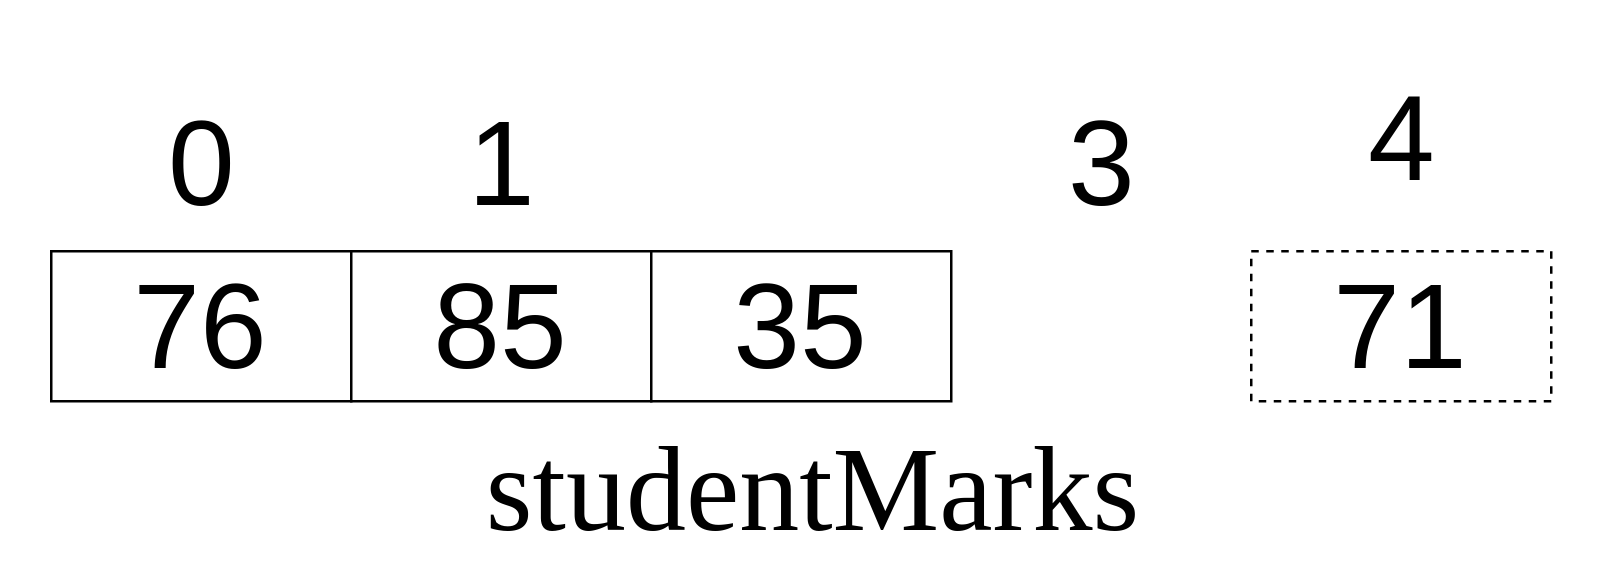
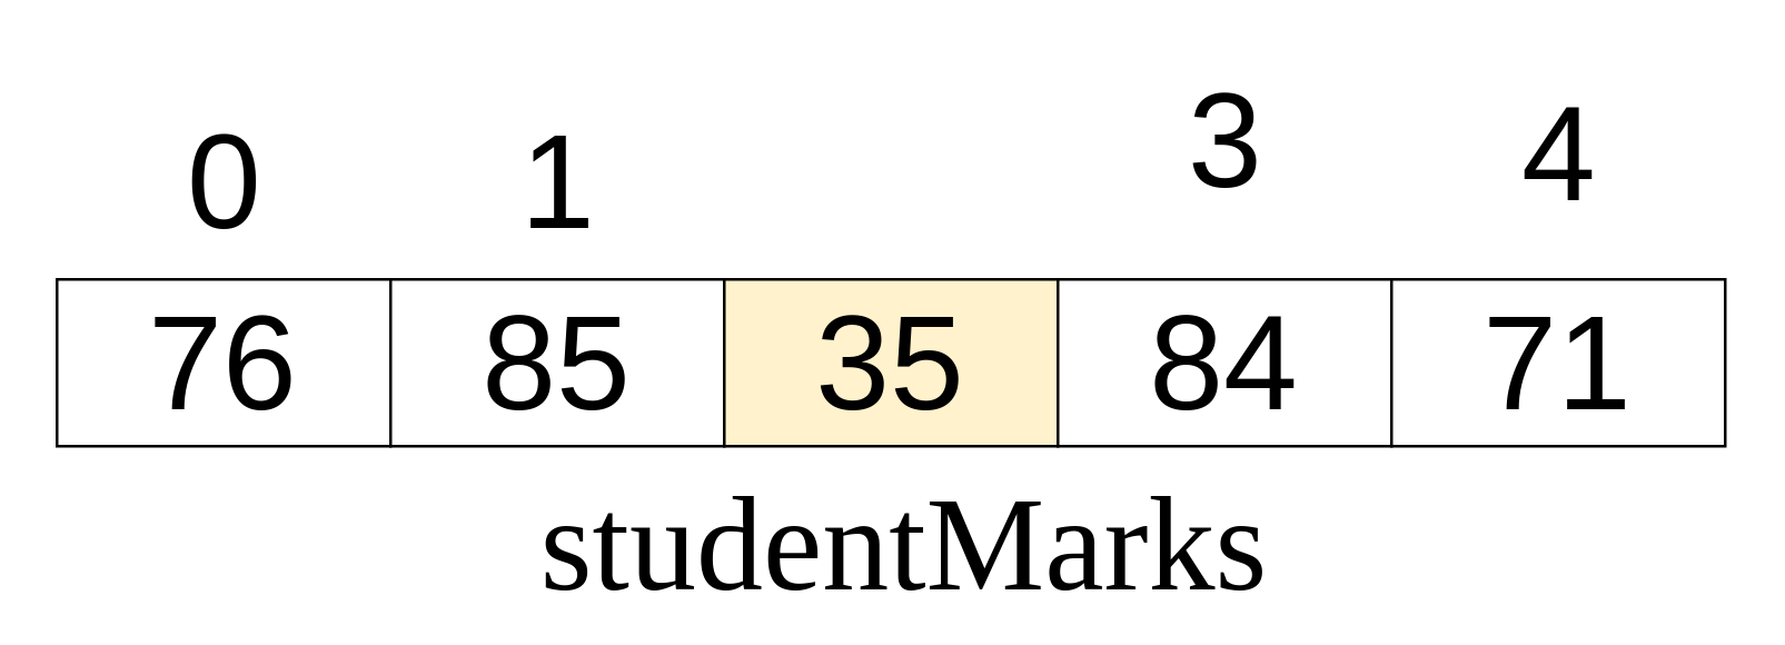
- <mxCell id="9" value="3" style="text;html=1;align=center;verticalAlign=middle;resizable=0;points=[];autosize=1;strokeColor=none;fillColor=none;fontSize=48;fontFamily=Helvetica;" vertex="1" parent="1"><mxGeometry x="415" y="30" width="50" height="70" as="geometry" /></mxCell>
+ <mxCell id="9" value="3" style="text;html=1;align=center;verticalAlign=middle;resizable=0;points=[];autosize=1;strokeColor=none;fillColor=none;fontSize=48;fontFamily=Helvetica;" vertex="1" parent="1"><mxGeometry x="415" y="15" width="50" height="70" as="geometry" /></mxCell>
- <mxCell id="4" value="&lt;font style=&quot;font-size: 48px;&quot;&gt;35&lt;/font&gt;" style="rounded=0;whiteSpace=wrap;html=1;" vertex="1" parent="1"><mxGeometry x="260" y="100" width="120" height="60" as="geometry" /></mxCell>
+ <mxCell id="4" value="&lt;font style=&quot;font-size: 48px;&quot;&gt;35&lt;/font&gt;" style="rounded=0;whiteSpace=wrap;html=1;fillColor=#fff2cc;" vertex="1" parent="1"><mxGeometry x="260" y="100" width="120" height="60" as="geometry" /></mxCell>
+ <mxCell id="5" value="&lt;font style=&quot;font-size: 48px;&quot;&gt;84&lt;/font&gt;" style="rounded=0;whiteSpace=wrap;html=1;" vertex="1" parent="1"><mxGeometry x="380" y="100" width="120" height="60" as="geometry" /></mxCell>
- <mxCell id="6" value="&lt;font style=&quot;font-size: 48px;&quot;&gt;71&lt;/font&gt;" style="rounded=0;whiteSpace=wrap;html=1;dashed=1;" vertex="1" parent="1"><mxGeometry x="500" y="100" width="120" height="60" as="geometry" /></mxCell>
+ <mxCell id="6" value="&lt;font style=&quot;font-size: 48px;&quot;&gt;71&lt;/font&gt;" style="rounded=0;whiteSpace=wrap;html=1;" vertex="1" parent="1"><mxGeometry x="500" y="100" width="120" height="60" as="geometry" /></mxCell>
